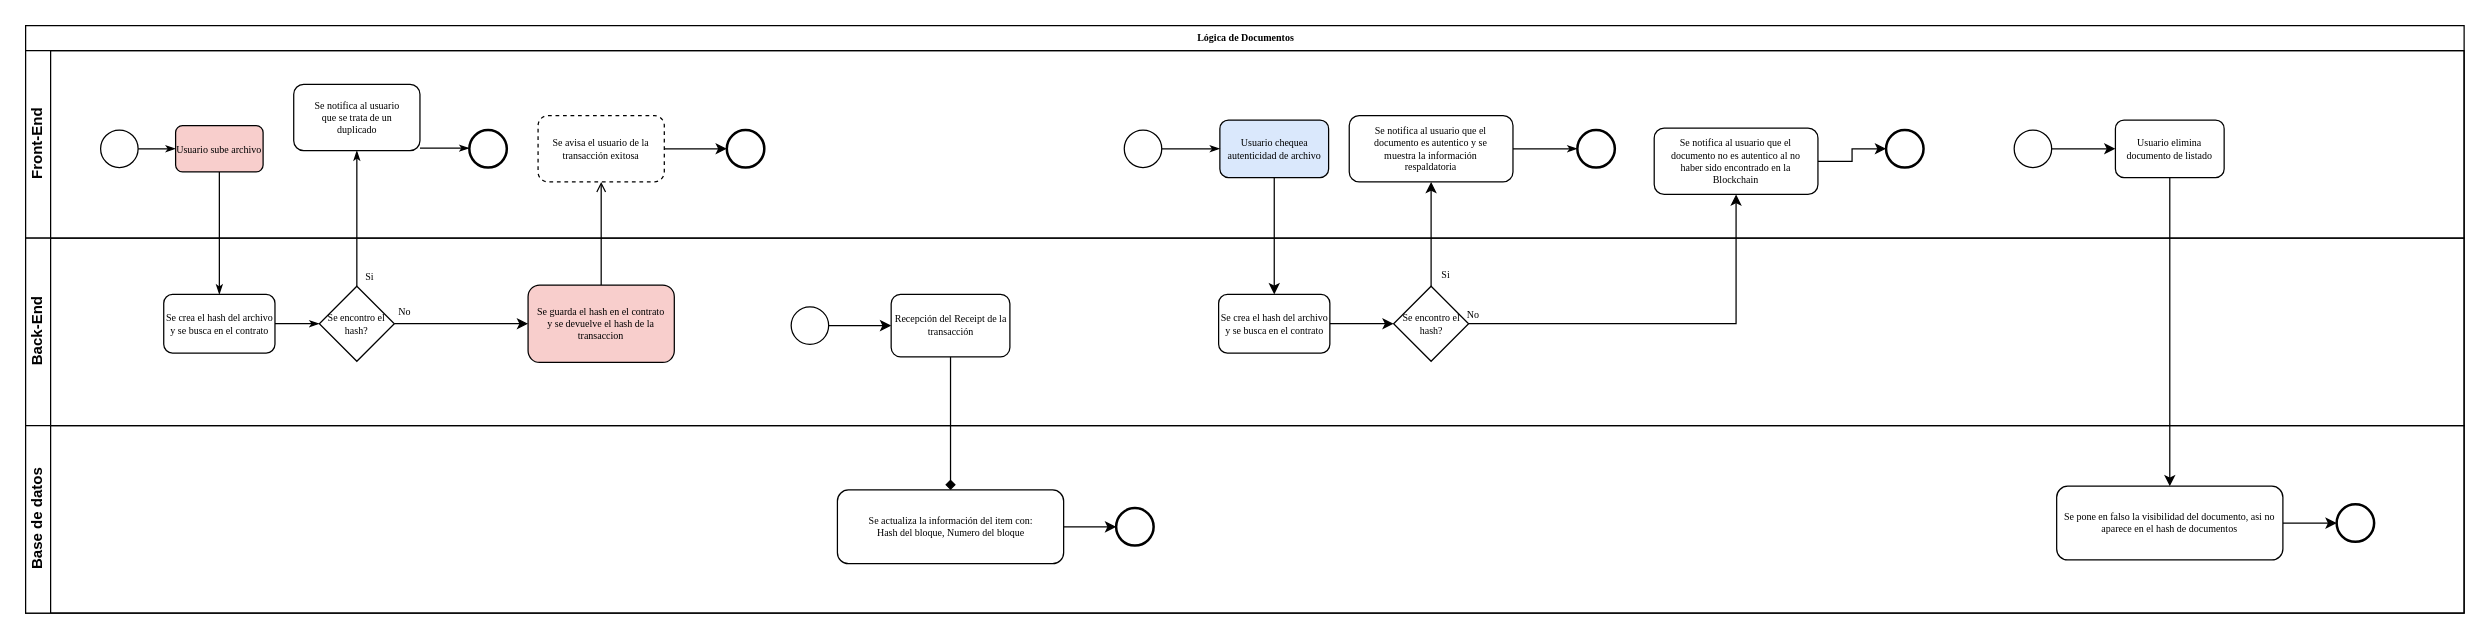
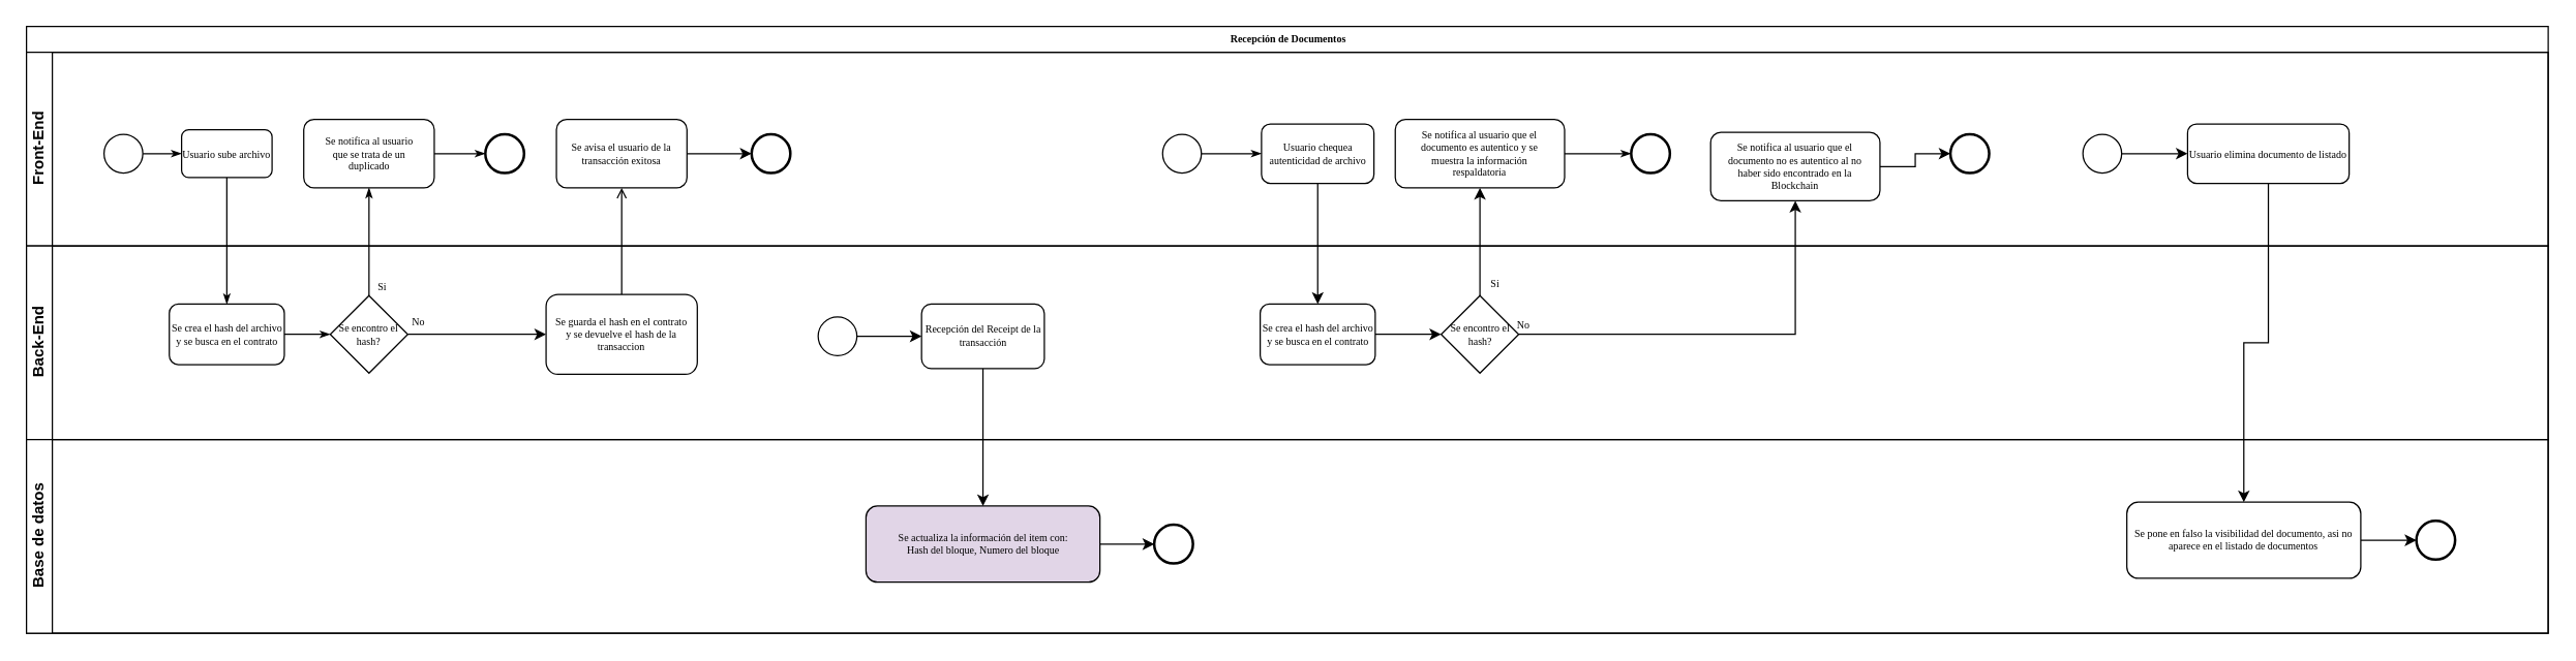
- <mxCell id="2" value="Lógica de Documentos" style="swimlane;html=1;childLayout=stackLayout;horizontal=1;startSize=20;horizontalStack=0;rounded=0;shadow=0;labelBackgroundColor=none;strokeColor=#000000;strokeWidth=1;fillColor=#ffffff;fontFamily=Verdana;fontSize=8;fontColor=#000000;align=center;" parent="1" vertex="1"><mxGeometry x="20" y="20" width="1951" height="470" as="geometry" /></mxCell>
+ <mxCell id="2" value="Recepción de Documentos" style="swimlane;html=1;childLayout=stackLayout;horizontal=1;startSize=20;horizontalStack=0;rounded=0;shadow=0;labelBackgroundColor=none;strokeColor=#000000;strokeWidth=1;fillColor=#ffffff;fontFamily=Verdana;fontSize=8;fontColor=#000000;align=center;" parent="1" vertex="1"><mxGeometry x="20" y="20" width="1951" height="470" as="geometry" /></mxCell>
- <mxCell id="11" value="Se notifica al usuario que se trata de un duplicado" style="rounded=1;whiteSpace=wrap;html=1;shadow=0;labelBackgroundColor=none;strokeColor=#000000;strokeWidth=1;fillColor=#ffffff;fontFamily=Verdana;fontSize=8;fontColor=#000000;align=center;spacingLeft=10;spacingRight=10;" parent="6" vertex="1"><mxGeometry x="214.5" y="27" width="101" height="53" as="geometry" /></mxCell>
+ <mxCell id="11" value="Se notifica al usuario que se trata de un duplicado" style="rounded=1;whiteSpace=wrap;html=1;shadow=0;labelBackgroundColor=none;strokeColor=#000000;strokeWidth=1;fillColor=#ffffff;fontFamily=Verdana;fontSize=8;fontColor=#000000;align=center;spacingLeft=10;spacingRight=10;" parent="6" vertex="1"><mxGeometry x="214.5" y="52.0" width="101" height="53" as="geometry" /></mxCell>
- <mxCell id="9" value="Usuario sube archivo" style="rounded=1;whiteSpace=wrap;html=1;shadow=0;labelBackgroundColor=none;strokeColor=#000000;strokeWidth=1;fillColor=#f8cecc;fontFamily=Verdana;fontSize=8;fontColor=#000000;align=center;" parent="6" vertex="1"><mxGeometry x="120" y="60.0" width="70" height="37" as="geometry" /></mxCell>
+ <mxCell id="9" value="Usuario sube archivo" style="rounded=1;whiteSpace=wrap;html=1;shadow=0;labelBackgroundColor=none;strokeColor=#000000;strokeWidth=1;fillColor=#ffffff;fontFamily=Verdana;fontSize=8;fontColor=#000000;align=center;" parent="6" vertex="1"><mxGeometry x="120" y="60.0" width="70" height="37" as="geometry" /></mxCell>
- <mxCell id="26" value="Se avisa el usuario de la transacción exitosa" style="rounded=1;whiteSpace=wrap;html=1;shadow=0;labelBackgroundColor=none;strokeColor=#000000;strokeWidth=1;fillColor=#ffffff;fontFamily=Verdana;fontSize=8;fontColor=#000000;align=center;spacingLeft=10;spacingRight=10;dashed=1;" vertex="1" parent="6"><mxGeometry x="410" y="52.0" width="101" height="53" as="geometry" /></mxCell>
+ <mxCell id="26" value="Se avisa el usuario de la transacción exitosa" style="rounded=1;whiteSpace=wrap;html=1;shadow=0;labelBackgroundColor=none;strokeColor=#000000;strokeWidth=1;fillColor=#ffffff;fontFamily=Verdana;fontSize=8;fontColor=#000000;align=center;spacingLeft=10;spacingRight=10;" vertex="1" parent="6"><mxGeometry x="410" y="52.0" width="101" height="53" as="geometry" /></mxCell>
- <mxCell id="14" value="Usuario chequea autenticidad de archivo" style="rounded=1;whiteSpace=wrap;html=1;shadow=0;labelBackgroundColor=none;strokeColor=#000000;strokeWidth=1;fillColor=#dae8fc;fontFamily=Verdana;fontSize=8;fontColor=#000000;align=center;" vertex="1" parent="6"><mxGeometry x="955.5" y="55.5" width="87" height="46" as="geometry" /></mxCell>
+ <mxCell id="14" value="Usuario chequea autenticidad de archivo" style="rounded=1;whiteSpace=wrap;html=1;shadow=0;labelBackgroundColor=none;strokeColor=#000000;strokeWidth=1;fillColor=#ffffff;fontFamily=Verdana;fontSize=8;fontColor=#000000;align=center;" vertex="1" parent="6"><mxGeometry x="955.5" y="55.5" width="87" height="46" as="geometry" /></mxCell>
- <mxCell id="24" value="Usuario elimina documento de listado" style="rounded=1;whiteSpace=wrap;html=1;shadow=0;labelBackgroundColor=none;strokeColor=#000000;strokeWidth=1;fillColor=#ffffff;fontFamily=Verdana;fontSize=8;fontColor=#000000;align=center;" vertex="1" parent="6"><mxGeometry x="1672" y="55.5" width="87" height="46" as="geometry" /></mxCell>
+ <mxCell id="24" value="Usuario elimina documento de listado" style="rounded=1;whiteSpace=wrap;html=1;shadow=0;labelBackgroundColor=none;strokeColor=#000000;strokeWidth=1;fillColor=#ffffff;fontFamily=Verdana;fontSize=8;fontColor=#000000;align=center;" vertex="1" parent="6"><mxGeometry x="1672" y="55.5" width="125" height="46" as="geometry" /></mxCell>
- <mxCell id="41" value="Se guarda el hash en el contrato y&amp;nbsp;se devuelve el hash de la transaccion" style="rounded=1;whiteSpace=wrap;html=1;shadow=0;labelBackgroundColor=none;strokeColor=#000000;strokeWidth=1;fillColor=#f8cecc;fontFamily=Verdana;fontSize=8;fontColor=#000000;align=center;" parent="35" vertex="1"><mxGeometry x="402" y="37.5" width="117" height="62" as="geometry" /></mxCell>
+ <mxCell id="41" value="Se guarda el hash en el contrato y&amp;nbsp;se devuelve el hash de la transaccion" style="rounded=1;whiteSpace=wrap;html=1;shadow=0;labelBackgroundColor=none;strokeColor=#000000;strokeWidth=1;fillColor=#ffffff;fontFamily=Verdana;fontSize=8;fontColor=#000000;align=center;" parent="35" vertex="1"><mxGeometry x="402" y="37.5" width="117" height="62" as="geometry" /></mxCell>
- <mxCell id="5" style="edgeStyle=orthogonalEdgeStyle;rounded=0;orthogonalLoop=1;jettySize=auto;html=1;exitX=0.5;exitY=1;exitDx=0;exitDy=0;entryX=0.5;entryY=0;entryDx=0;entryDy=0;fontFamily=Verdana;fontSize=8;endArrow=diamond;" parent="2" source="44" target="50" edge="1"><mxGeometry relative="1" as="geometry" /></mxCell>
+ <mxCell id="5" style="edgeStyle=orthogonalEdgeStyle;rounded=0;orthogonalLoop=1;jettySize=auto;html=1;exitX=0.5;exitY=1;exitDx=0;exitDy=0;entryX=0.5;entryY=0;entryDx=0;entryDy=0;fontFamily=Verdana;fontSize=8;" parent="2" source="44" target="50" edge="1"><mxGeometry relative="1" as="geometry" /></mxCell>
- <mxCell id="53" value="Se pone en falso la visibilidad del documento, asi no aparece en el hash de documentos" style="rounded=1;whiteSpace=wrap;html=1;shadow=0;labelBackgroundColor=none;strokeColor=#000000;strokeWidth=1;fillColor=#ffffff;fontFamily=Verdana;fontSize=8;fontColor=#000000;align=center;" vertex="1" parent="48"><mxGeometry x="1625" y="48.5" width="181" height="59" as="geometry" /></mxCell>
+ <mxCell id="53" value="Se pone en falso la visibilidad del documento, asi no aparece en el listado de documentos" style="rounded=1;whiteSpace=wrap;html=1;shadow=0;labelBackgroundColor=none;strokeColor=#000000;strokeWidth=1;fillColor=#ffffff;fontFamily=Verdana;fontSize=8;fontColor=#000000;align=center;" vertex="1" parent="48"><mxGeometry x="1625" y="48.5" width="181" height="59" as="geometry" /></mxCell>
- <mxCell id="50" value="Se actualiza la información del item con:&lt;br&gt;Hash del bloque, Numero del bloque" style="rounded=1;whiteSpace=wrap;html=1;shadow=0;labelBackgroundColor=none;strokeColor=#000000;strokeWidth=1;fillColor=#ffffff;fontFamily=Verdana;fontSize=8;fontColor=#000000;align=center;" parent="48" vertex="1"><mxGeometry x="649.5" y="51.5" width="181" height="59" as="geometry" /></mxCell>
+ <mxCell id="50" value="Se actualiza la información del item con:&lt;br&gt;Hash del bloque, Numero del bloque" style="rounded=1;whiteSpace=wrap;html=1;shadow=0;labelBackgroundColor=none;strokeColor=#000000;strokeWidth=1;fillColor=#e1d5e7;fontFamily=Verdana;fontSize=8;fontColor=#000000;align=center;" parent="48" vertex="1"><mxGeometry x="649.5" y="51.5" width="181" height="59" as="geometry" /></mxCell>
